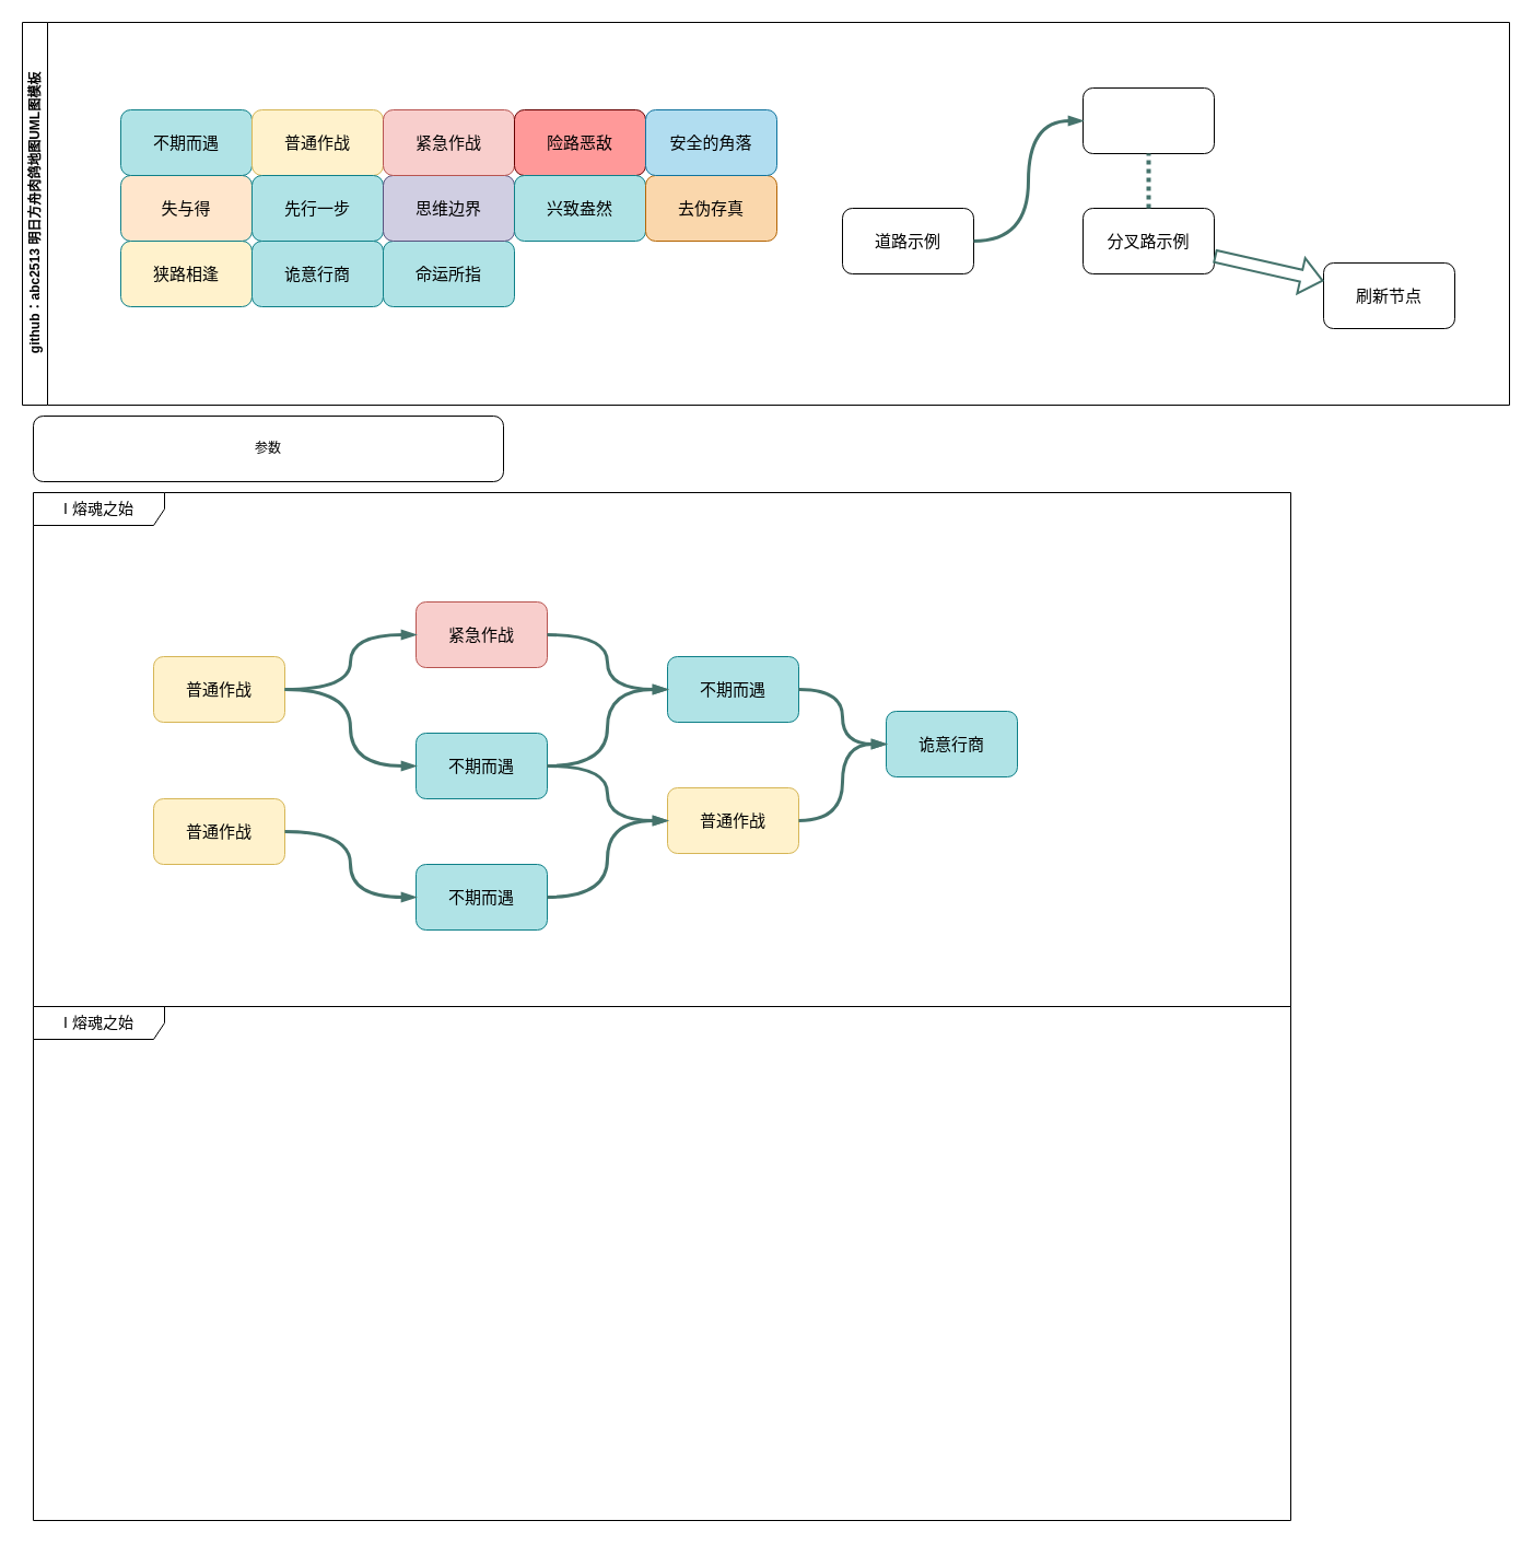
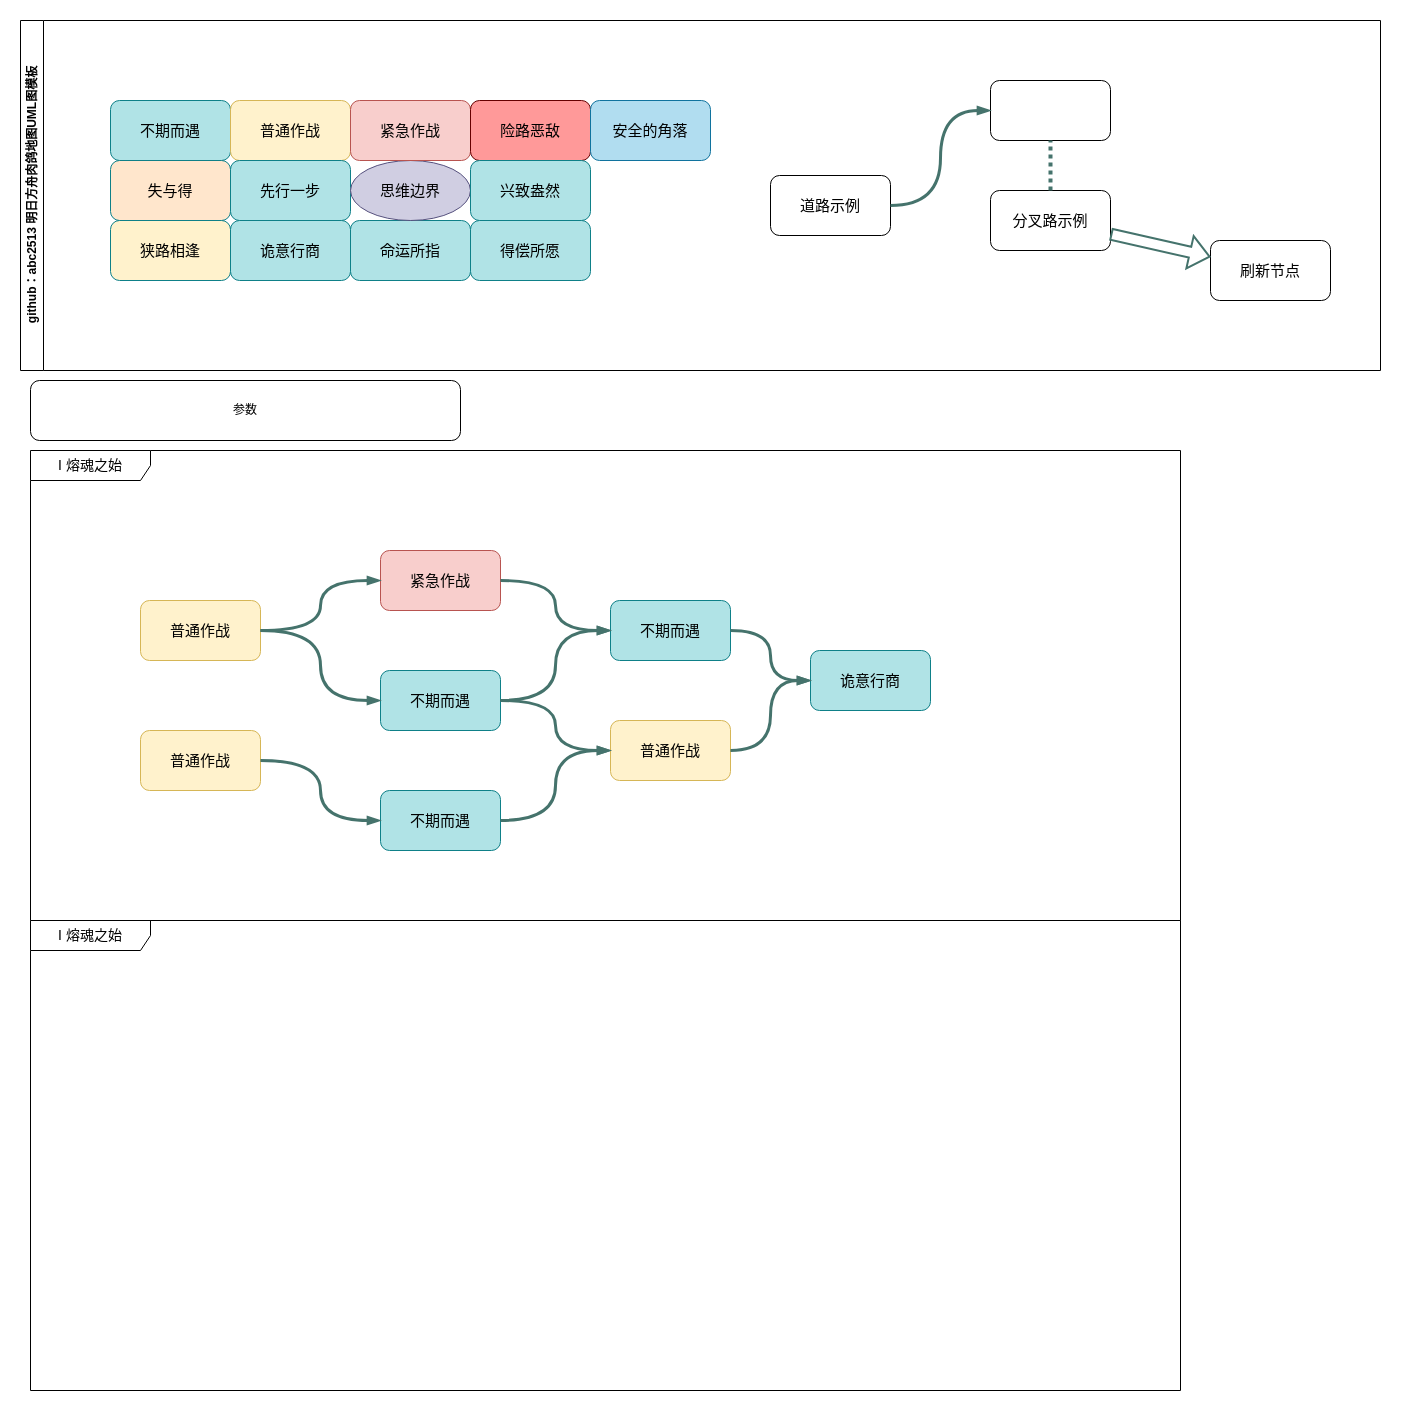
- <mxCell id="30" value="思维边界" style="rounded=1;whiteSpace=wrap;html=1;fontSize=15;fillColor=#d0cee2;strokeColor=#56517e;" parent="22" vertex="1"><mxGeometry x="330" y="140" width="120" height="60" as="geometry" /></mxCell>
+ <mxCell id="30" value="思维边界" style="ellipse;whiteSpace=wrap;html=1;fontSize=15;fillColor=#d0cee2;strokeColor=#56517e;" parent="22" vertex="1"><mxGeometry x="330" y="140" width="120" height="60" as="geometry" /></mxCell>
- <mxCell id="35" value="去伪存真" style="rounded=1;whiteSpace=wrap;html=1;fontSize=15;fillColor=#fad7ac;strokeColor=#b46504;" parent="22" vertex="1"><mxGeometry x="570" y="140" width="120" height="60" as="geometry" /></mxCell>
- <mxCell id="37" value="道路示例" style="rounded=1;whiteSpace=wrap;html=1;fontSize=15;" parent="22" vertex="1"><mxGeometry x="750" y="170" width="120" height="60" as="geometry" /></mxCell>
+ <mxCell id="37" value="道路示例" style="rounded=1;whiteSpace=wrap;html=1;fontSize=15;" parent="22" vertex="1"><mxGeometry x="750" y="155" width="120" height="60" as="geometry" /></mxCell>
+ <mxCell id="34" value="得偿所愿" style="rounded=1;whiteSpace=wrap;html=1;fontSize=15;fillColor=#b0e3e6;strokeColor=#0e8088;" parent="22" vertex="1"><mxGeometry x="450" y="200" width="120" height="60" as="geometry" /></mxCell>
